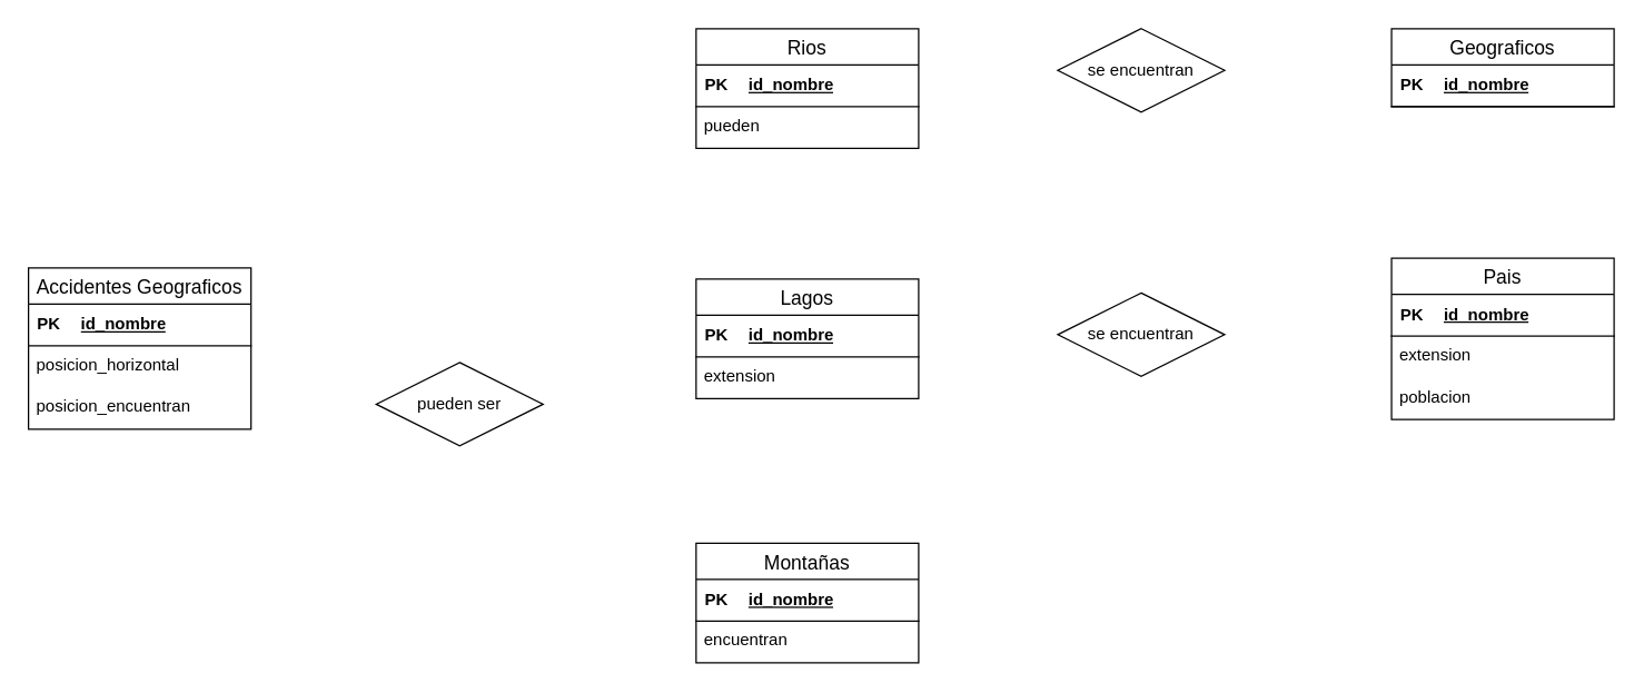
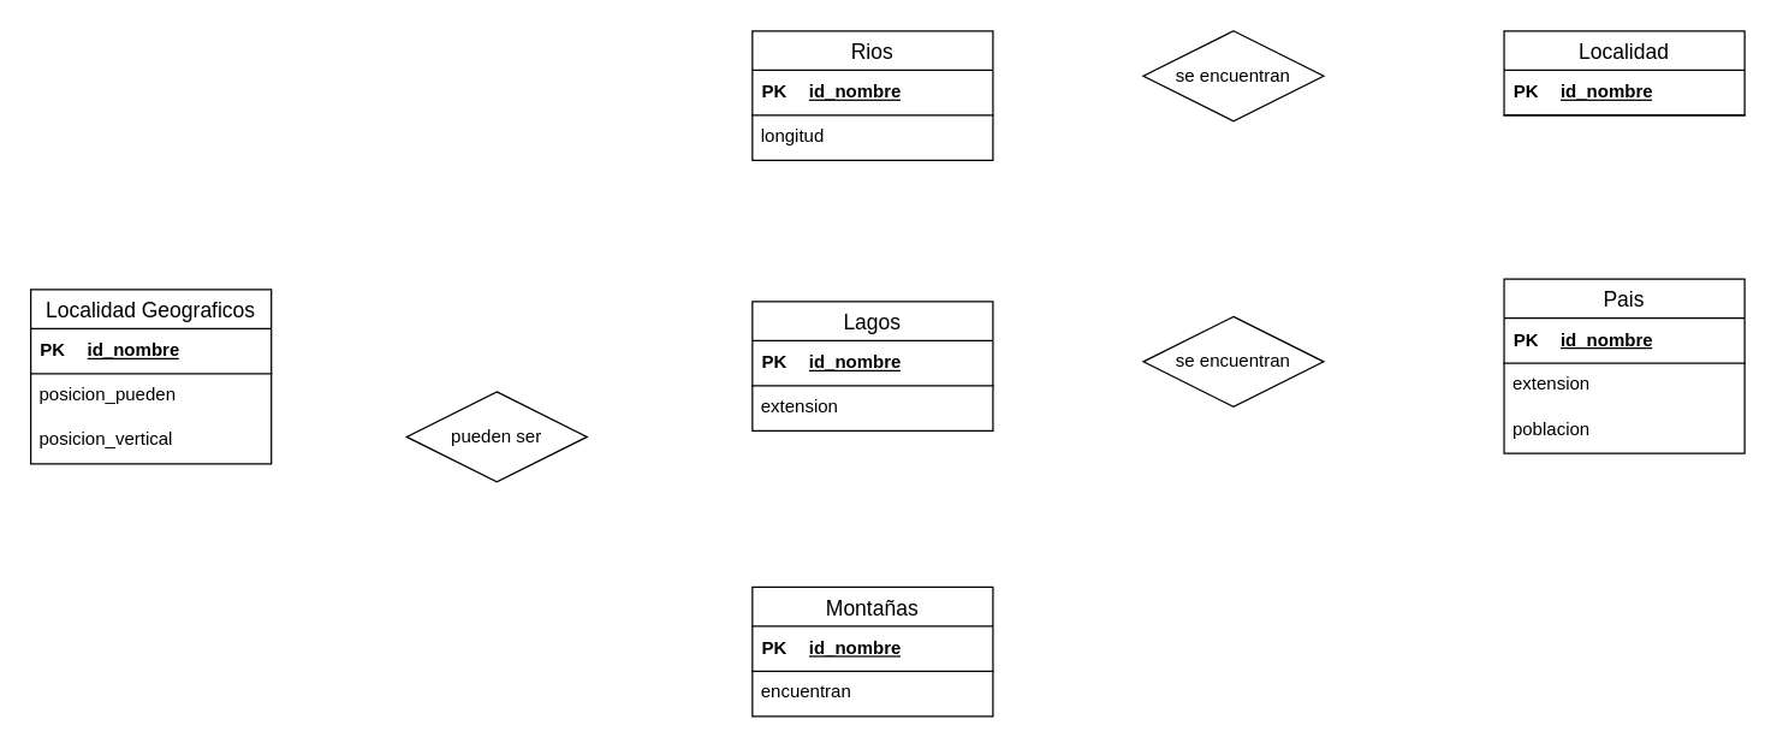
- <mxCell id="34" value="Geograficos" style="swimlane;fontStyle=0;childLayout=stackLayout;horizontal=1;startSize=26;horizontalStack=0;resizeParent=1;resizeParentMax=0;resizeLast=0;collapsible=1;marginBottom=0;align=center;fontSize=14;" vertex="1" parent="1"><mxGeometry x="1000" y="20" width="160" height="56" as="geometry" /></mxCell>
+ <mxCell id="34" value="Localidad" style="swimlane;fontStyle=0;childLayout=stackLayout;horizontal=1;startSize=26;horizontalStack=0;resizeParent=1;resizeParentMax=0;resizeLast=0;collapsible=1;marginBottom=0;align=center;fontSize=14;" vertex="1" parent="1"><mxGeometry x="1000" y="20" width="160" height="56" as="geometry" /></mxCell>
- <mxCell id="14" value="pueden" style="text;strokeColor=none;fillColor=none;spacingLeft=4;spacingRight=4;overflow=hidden;rotatable=0;points=[[0,0.5],[1,0.5]];portConstraint=eastwest;fontSize=12;whiteSpace=wrap;html=1;" vertex="1" parent="9"><mxGeometry y="56" width="160" height="30" as="geometry" /></mxCell>
+ <mxCell id="14" value="longitud" style="text;strokeColor=none;fillColor=none;spacingLeft=4;spacingRight=4;overflow=hidden;rotatable=0;points=[[0,0.5],[1,0.5]];portConstraint=eastwest;fontSize=12;whiteSpace=wrap;html=1;" vertex="1" parent="9"><mxGeometry y="56" width="160" height="30" as="geometry" /></mxCell>
- <mxCell id="2" value="Accidentes Geograficos" style="swimlane;fontStyle=0;childLayout=stackLayout;horizontal=1;startSize=26;horizontalStack=0;resizeParent=1;resizeParentMax=0;resizeLast=0;collapsible=1;marginBottom=0;align=center;fontSize=14;" vertex="1" parent="1"><mxGeometry x="20" y="192" width="160" height="116" as="geometry" /></mxCell>
+ <mxCell id="2" value="Localidad Geograficos" style="swimlane;fontStyle=0;childLayout=stackLayout;horizontal=1;startSize=26;horizontalStack=0;resizeParent=1;resizeParentMax=0;resizeLast=0;collapsible=1;marginBottom=0;align=center;fontSize=14;" vertex="1" parent="1"><mxGeometry x="20" y="192" width="160" height="116" as="geometry" /></mxCell>
- <mxCell id="7" value="posicion_horizontal" style="text;strokeColor=none;fillColor=none;spacingLeft=4;spacingRight=4;overflow=hidden;rotatable=0;points=[[0,0.5],[1,0.5]];portConstraint=eastwest;fontSize=12;whiteSpace=wrap;html=1;" vertex="1" parent="2"><mxGeometry y="56" width="160" height="30" as="geometry" /></mxCell>
+ <mxCell id="7" value="posicion_pueden" style="text;strokeColor=none;fillColor=none;spacingLeft=4;spacingRight=4;overflow=hidden;rotatable=0;points=[[0,0.5],[1,0.5]];portConstraint=eastwest;fontSize=12;whiteSpace=wrap;html=1;" vertex="1" parent="2"><mxGeometry y="56" width="160" height="30" as="geometry" /></mxCell>
- <mxCell id="8" value="posicion_encuentran" style="text;strokeColor=none;fillColor=none;spacingLeft=4;spacingRight=4;overflow=hidden;rotatable=0;points=[[0,0.5],[1,0.5]];portConstraint=eastwest;fontSize=12;whiteSpace=wrap;html=1;" vertex="1" parent="2"><mxGeometry y="86" width="160" height="30" as="geometry" /></mxCell>
+ <mxCell id="8" value="posicion_vertical" style="text;strokeColor=none;fillColor=none;spacingLeft=4;spacingRight=4;overflow=hidden;rotatable=0;points=[[0,0.5],[1,0.5]];portConstraint=eastwest;fontSize=12;whiteSpace=wrap;html=1;" vertex="1" parent="2"><mxGeometry y="86" width="160" height="30" as="geometry" /></mxCell>
